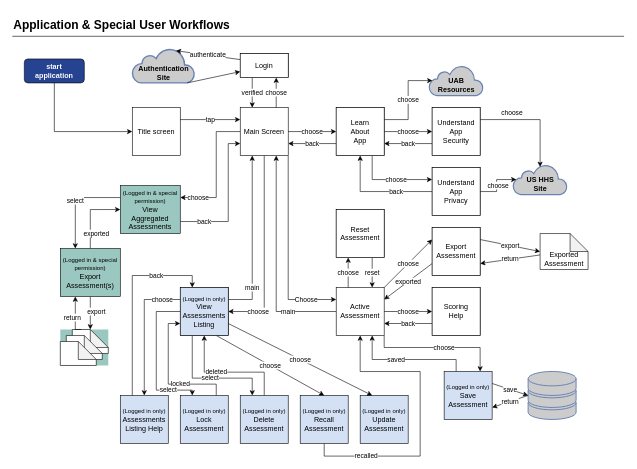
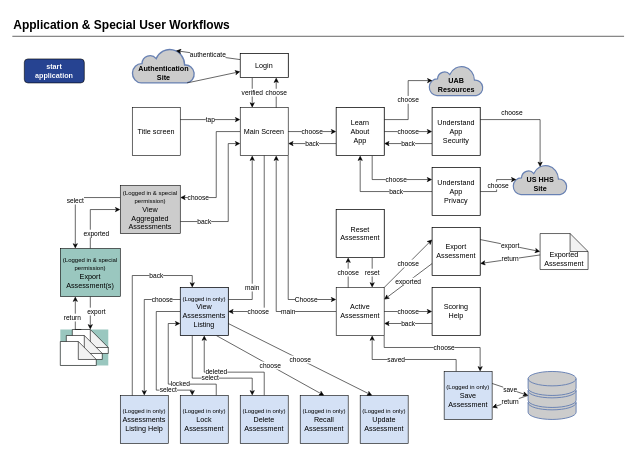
- <mxCell id="57" style="edgeStyle=orthogonalEdgeStyle;rounded=0;orthogonalLoop=1;jettySize=auto;html=1;entryX=0;entryY=0.5;entryDx=0;entryDy=0;fontColor=#000000;exitX=0.5;exitY=1;exitDx=0;exitDy=0;" parent="1" source="58" target="3" edge="1"><mxGeometry relative="1" as="geometry" /></mxCell>
- <mxCell id="67" value="&lt;span style=&quot;font-size: 10px&quot;&gt;(Logged in &amp;amp; special permission)&lt;/span&gt;&lt;br&gt;View&lt;br&gt;Aggregated&lt;br&gt;Assessments" style="rounded=0;whiteSpace=wrap;html=1;fillColor=#9AC7BF;" parent="1" vertex="1"><mxGeometry x="200" y="308.89" width="100" height="80" as="geometry" /></mxCell>
+ <mxCell id="67" value="&lt;span style=&quot;font-size: 10px&quot;&gt;(Logged in &amp;amp; special permission)&lt;/span&gt;&lt;br&gt;View&lt;br&gt;Aggregated&lt;br&gt;Assessments" style="rounded=0;whiteSpace=wrap;html=1;fillColor=#cccccc;" parent="1" vertex="1"><mxGeometry x="200" y="308.89" width="100" height="80" as="geometry" /></mxCell>
- <mxCell id="48" value="recalled" style="edgeStyle=orthogonalEdgeStyle;rounded=0;orthogonalLoop=1;jettySize=auto;html=1;exitX=0.5;exitY=1;exitDx=0;exitDy=0;entryX=0.5;entryY=1;entryDx=0;entryDy=0;fontColor=#000000;" parent="1" source="49" target="16" edge="1"><mxGeometry as="geometry"><Array as="points"><mxPoint x="540" y="760" /><mxPoint x="700" y="760" /><mxPoint x="700" y="619" /><mxPoint x="600" y="619" /></Array><mxPoint x="40" y="111" as="offset" /></mxGeometry></mxCell>
